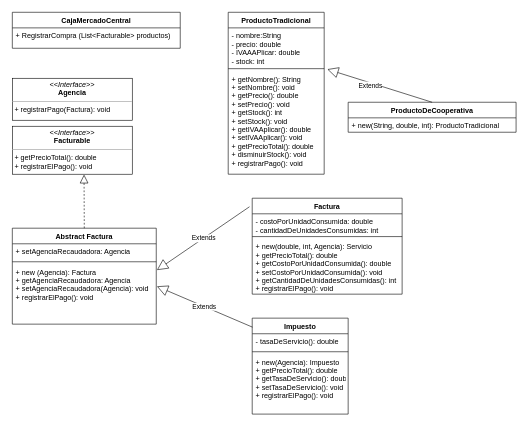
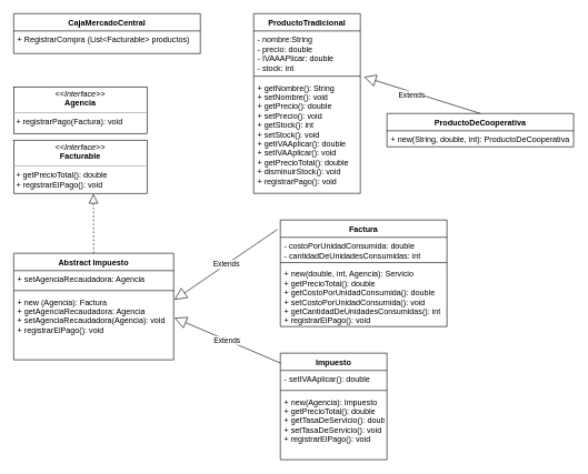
- <mxCell id="7" value="+ new(String, double, int): ProductoTradicional" style="text;strokeColor=none;fillColor=none;align=left;verticalAlign=top;spacingLeft=4;spacingRight=4;overflow=hidden;rotatable=0;points=[[0,0.5],[1,0.5]];portConstraint=eastwest;" parent="6" vertex="1"><mxGeometry y="26" width="280" height="24" as="geometry" /></mxCell>
+ <mxCell id="7" value="+ new(String, double, int): ProductoDeCooperativa" style="text;strokeColor=none;fillColor=none;align=left;verticalAlign=top;spacingLeft=4;spacingRight=4;overflow=hidden;rotatable=0;points=[[0,0.5],[1,0.5]];portConstraint=eastwest;" parent="6" vertex="1"><mxGeometry y="26" width="280" height="24" as="geometry" /></mxCell>
- <mxCell id="12" value="Abstract Factura" style="swimlane;fontStyle=1;align=center;verticalAlign=top;childLayout=stackLayout;horizontal=1;startSize=26;horizontalStack=0;resizeParent=1;resizeParentMax=0;resizeLast=0;collapsible=1;marginBottom=0;" vertex="1" parent="1"><mxGeometry x="20" y="380" width="240" height="160" as="geometry" /></mxCell>
+ <mxCell id="12" value="Abstract Impuesto" style="swimlane;fontStyle=1;align=center;verticalAlign=top;childLayout=stackLayout;horizontal=1;startSize=26;horizontalStack=0;resizeParent=1;resizeParentMax=0;resizeLast=0;collapsible=1;marginBottom=0;" vertex="1" parent="1"><mxGeometry x="20" y="380" width="240" height="160" as="geometry" /></mxCell>
- <mxCell id="19" value="- tasaDeServicio(): double" style="text;strokeColor=none;fillColor=none;align=left;verticalAlign=top;spacingLeft=4;spacingRight=4;overflow=hidden;rotatable=0;points=[[0,0.5],[1,0.5]];portConstraint=eastwest;" vertex="1" parent="18"><mxGeometry y="26" width="160" height="26" as="geometry" /></mxCell>
+ <mxCell id="19" value="- setIVAAplicar(): double" style="text;strokeColor=none;fillColor=none;align=left;verticalAlign=top;spacingLeft=4;spacingRight=4;overflow=hidden;rotatable=0;points=[[0,0.5],[1,0.5]];portConstraint=eastwest;" vertex="1" parent="18"><mxGeometry y="26" width="160" height="26" as="geometry" /></mxCell>
